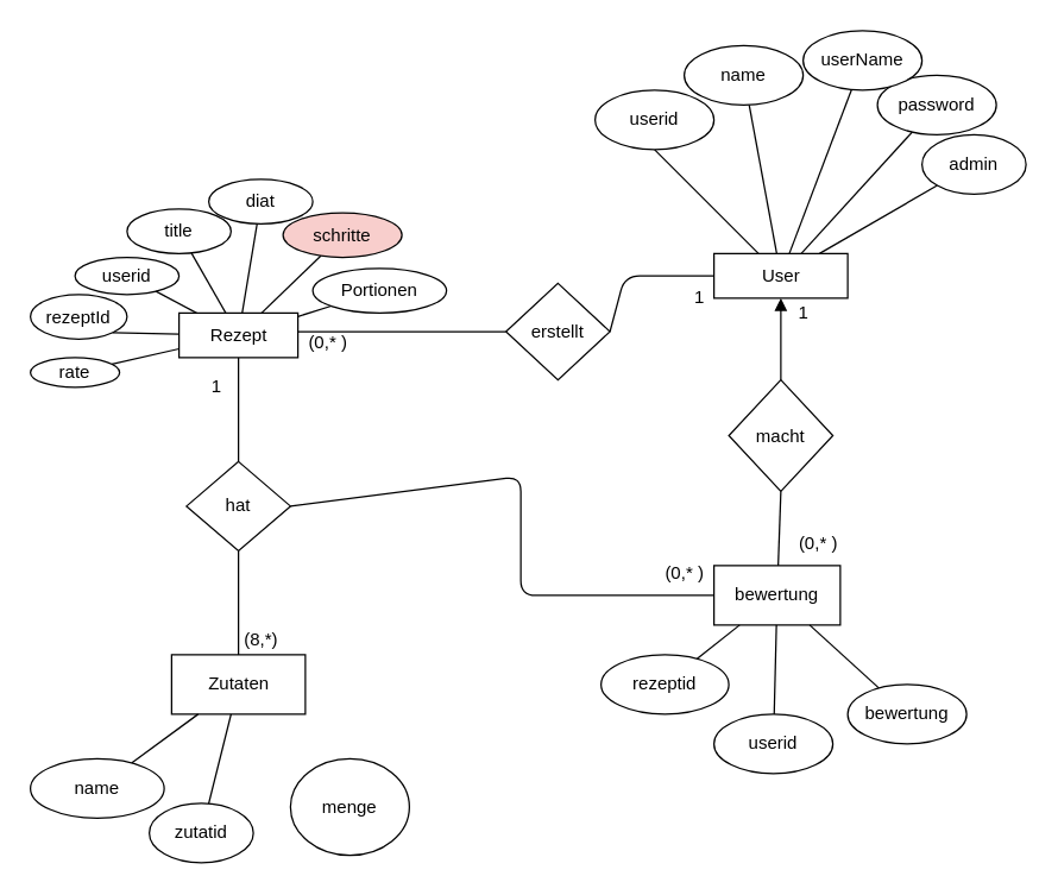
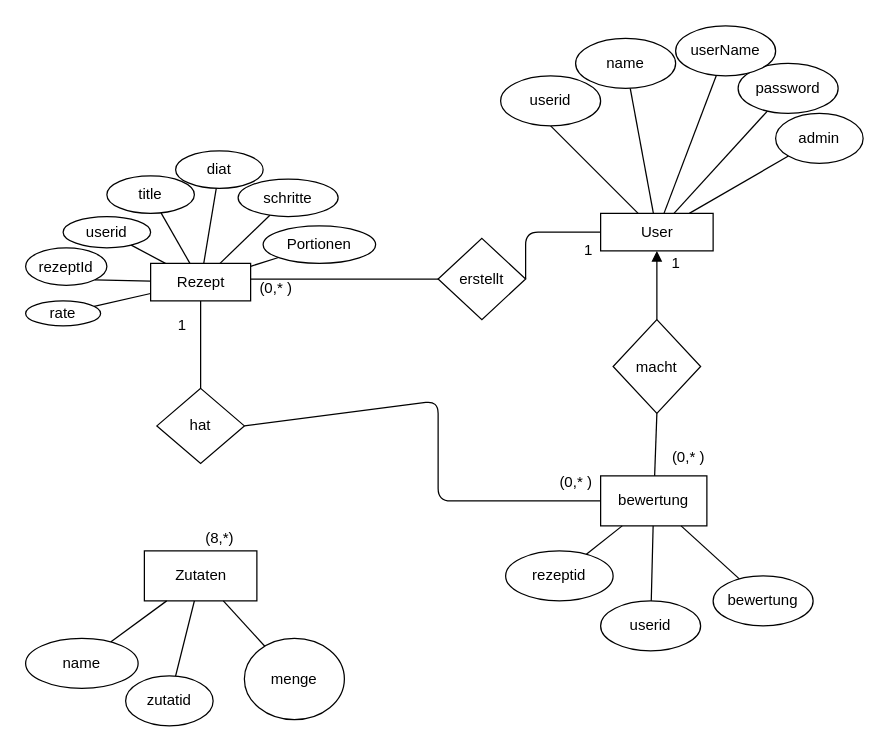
- <mxCell id="9" value="schritte" style="ellipse;whiteSpace=wrap;html=1;fillColor=#f8cecc;" vertex="1" parent="1"><mxGeometry x="190" y="142.5" width="80" height="30" as="geometry" /></mxCell>
+ <mxCell id="9" value="schritte" style="ellipse;whiteSpace=wrap;html=1;" vertex="1" parent="1"><mxGeometry x="190" y="142.5" width="80" height="30" as="geometry" /></mxCell>
- <mxCell id="24" value="erstellt" style="rhombus;whiteSpace=wrap;html=1;" vertex="1" parent="1"><mxGeometry x="340" y="190" width="70" height="65" as="geometry" /></mxCell>
+ <mxCell id="24" value="erstellt" style="rhombus;whiteSpace=wrap;html=1;" vertex="1" parent="1"><mxGeometry x="350" y="190" width="70" height="65" as="geometry" /></mxCell>
- <mxCell id="22" value="" style="endArrow=none;html=1;exitX=0.5;exitY=1;exitDx=0;exitDy=0;" edge="1" parent="1" source="19" target="3"><mxGeometry width="50" height="50" relative="1" as="geometry"><mxPoint x="360" y="220" as="sourcePoint" /><mxPoint x="410" y="170" as="targetPoint" /></mxGeometry></mxCell>
+ <mxCell id="27" value="" style="endArrow=none;html=1;" edge="1" parent="1" source="33" target="3"><mxGeometry width="50" height="50" relative="1" as="geometry"><mxPoint x="240" y="480" as="sourcePoint" /><mxPoint x="290" y="430" as="targetPoint" /></mxGeometry></mxCell>
